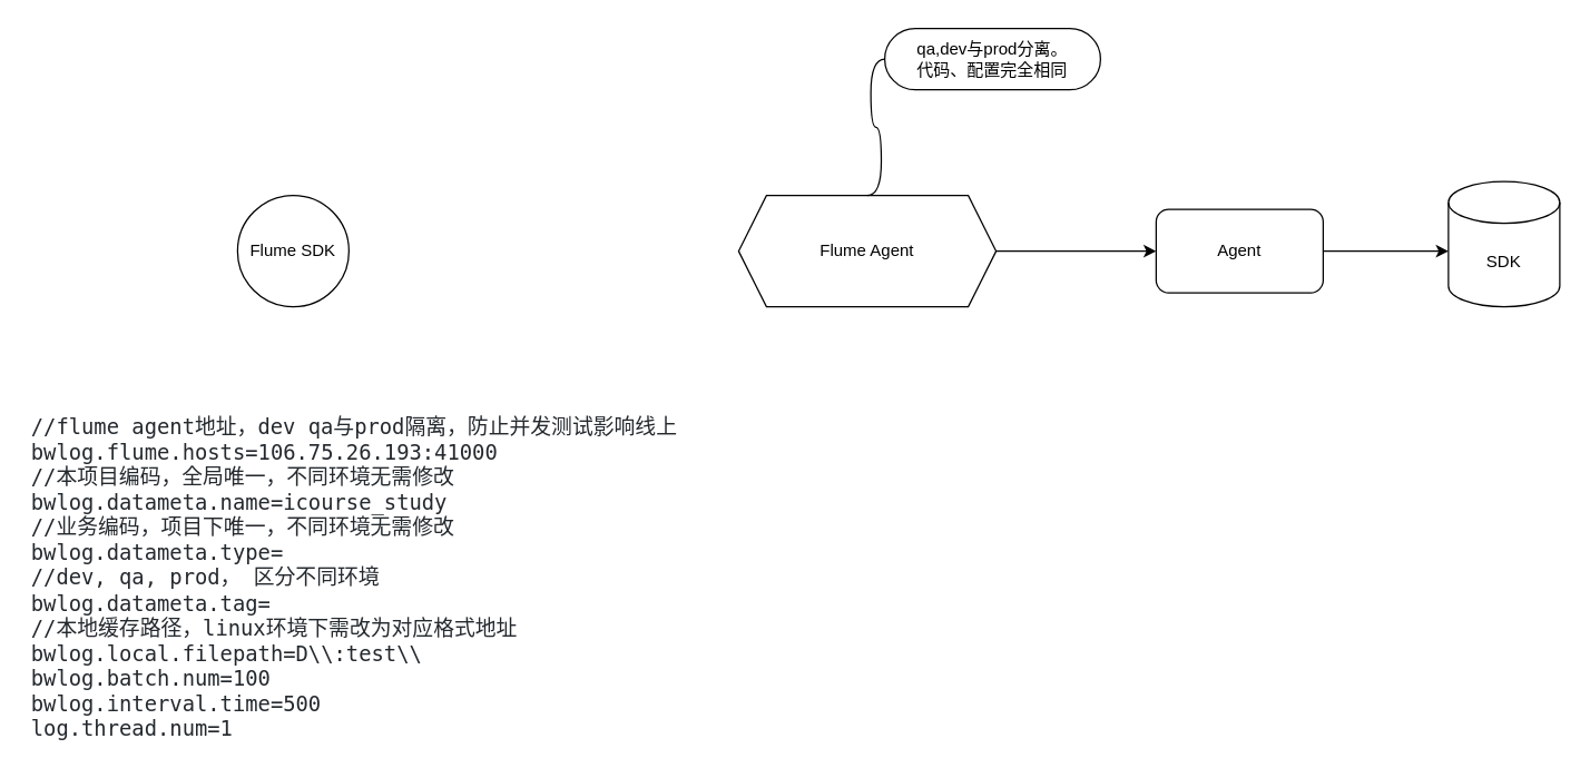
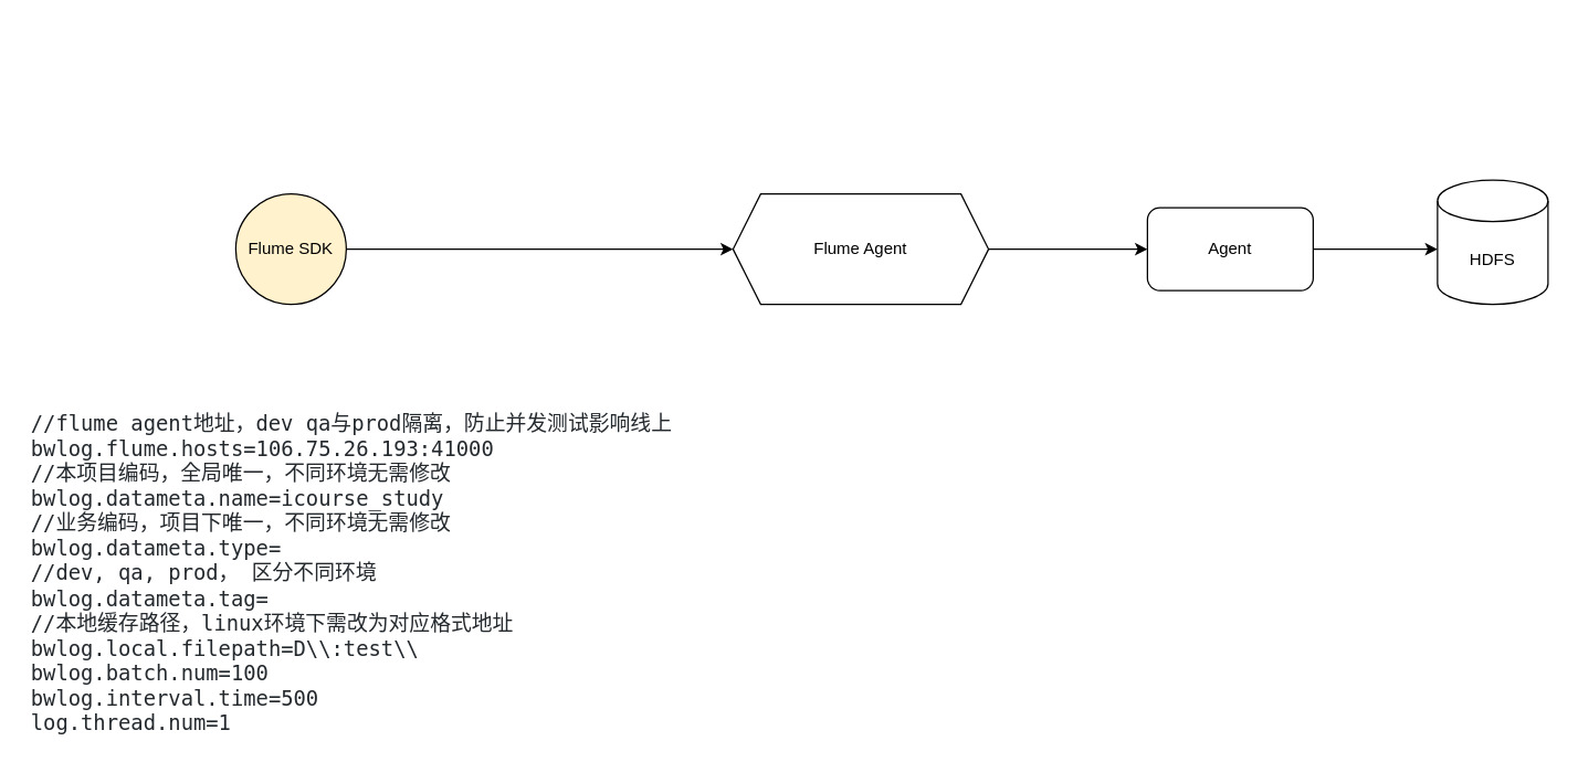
- <mxCell id="7" value="qa,dev与prod分离。&lt;br&gt;代码、配置完全相同" style="whiteSpace=wrap;html=1;rounded=1;arcSize=50;align=center;verticalAlign=middle;strokeWidth=1;autosize=1;spacing=4;treeFolding=1;treeMoving=1;newEdgeStyle={&quot;edgeStyle&quot;:&quot;entityRelationEdgeStyle&quot;,&quot;startArrow&quot;:&quot;none&quot;,&quot;endArrow&quot;:&quot;none&quot;,&quot;segment&quot;:10,&quot;curved&quot;:1};" vertex="1" parent="1"><mxGeometry x="635" y="20" width="155" height="44" as="geometry" /></mxCell>
- <mxCell id="8" value="" style="edgeStyle=entityRelationEdgeStyle;startArrow=none;endArrow=none;segment=10;curved=1;exitX=0.5;exitY=0;exitDx=0;exitDy=0;" edge="1" target="7" parent="1" source="6"><mxGeometry relative="1" as="geometry"><mxPoint x="560" y="120" as="sourcePoint" /></mxGeometry></mxCell>
- <mxCell id="4" value="Flume SDK" style="ellipse;whiteSpace=wrap;html=1;aspect=fixed;" vertex="1" parent="1"><mxGeometry x="170" y="140" width="80" height="80" as="geometry" /></mxCell>
+ <mxCell id="4" value="Flume SDK" style="ellipse;whiteSpace=wrap;html=1;aspect=fixed;fillColor=#fff2cc;" vertex="1" parent="1"><mxGeometry x="170" y="140" width="80" height="80" as="geometry" /></mxCell>
+ <mxCell id="3" style="edgeStyle=orthogonalEdgeStyle;rounded=0;orthogonalLoop=1;jettySize=auto;html=1;entryX=0;entryY=0.5;entryDx=0;entryDy=0;" edge="1" parent="1" source="4" target="6"><mxGeometry relative="1" as="geometry" /></mxCell>
- <mxCell id="11" value="SDK" style="shape=cylinder3;whiteSpace=wrap;html=1;boundedLbl=1;backgroundOutline=1;size=15;align=center;" vertex="1" parent="1"><mxGeometry x="1040" y="130" width="80" height="90" as="geometry" /></mxCell>
+ <mxCell id="11" value="HDFS" style="shape=cylinder3;whiteSpace=wrap;html=1;boundedLbl=1;backgroundOutline=1;size=15;align=center;" vertex="1" parent="1"><mxGeometry x="1040" y="130" width="80" height="90" as="geometry" /></mxCell>
